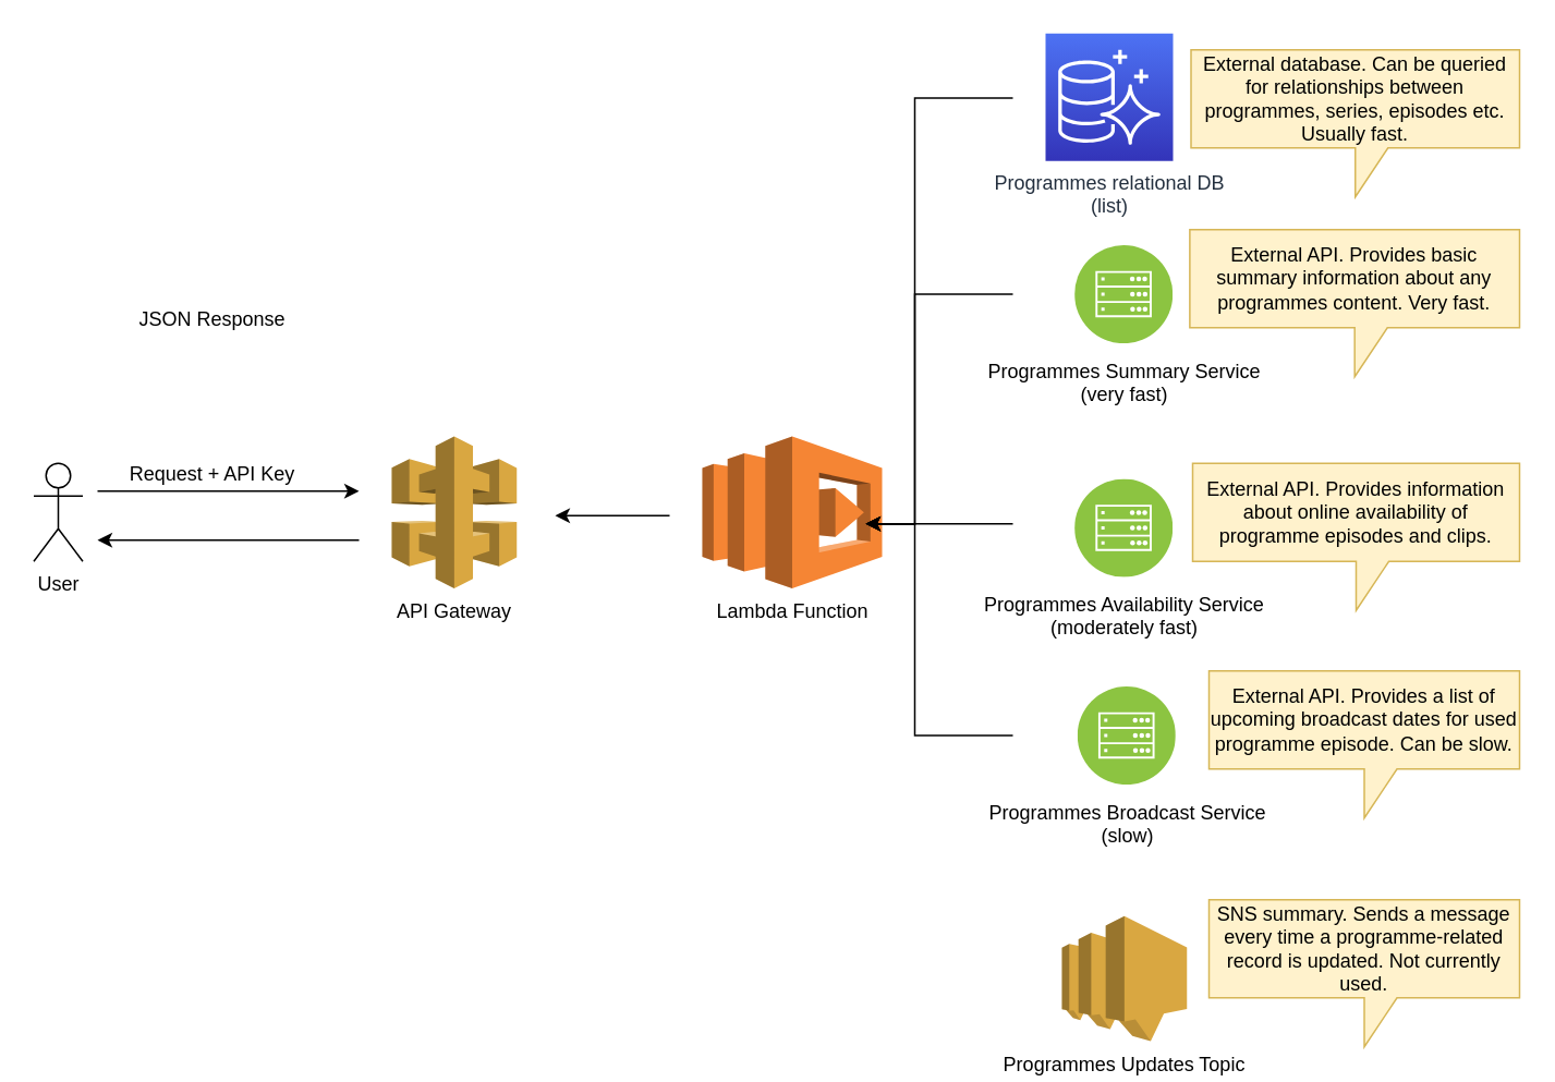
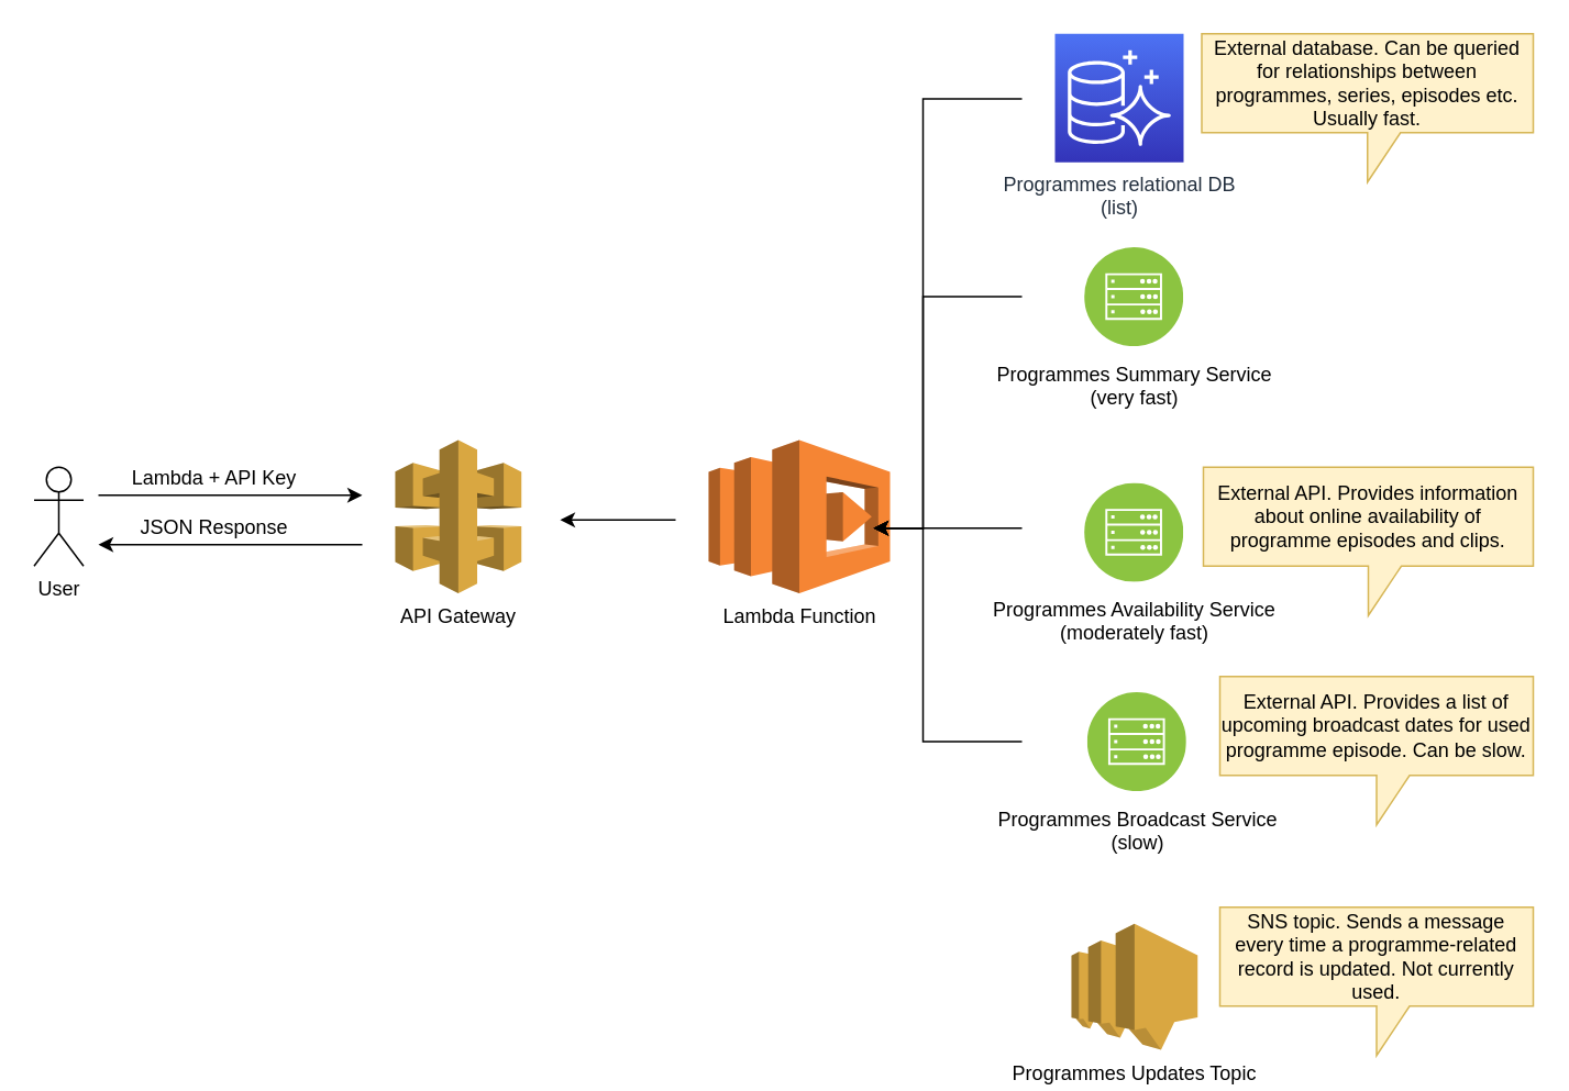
- <mxCell id="21" value="External database. Can be queried for relationships between programmes, series, episodes etc. Usually fast." style="shape=callout;whiteSpace=wrap;html=1;perimeter=calloutPerimeter;fillColor=#fff2cc;strokeColor=#d6b656;" parent="1" vertex="1"><mxGeometry x="728" y="30" width="201" height="90" as="geometry" /></mxCell>
+ <mxCell id="21" value="External database. Can be queried for relationships between programmes, series, episodes etc. Usually fast." style="shape=callout;whiteSpace=wrap;html=1;perimeter=calloutPerimeter;fillColor=#fff2cc;strokeColor=#d6b656;" parent="1" vertex="1"><mxGeometry x="728" y="20" width="201" height="90" as="geometry" /></mxCell>
- <mxCell id="19" value="External API. Provides basic summary information about any programmes content. Very fast." style="shape=callout;whiteSpace=wrap;html=1;perimeter=calloutPerimeter;fillColor=#fff2cc;strokeColor=#d6b656;" parent="1" vertex="1"><mxGeometry x="727.25" y="140" width="201.75" height="90" as="geometry" /></mxCell>
- <mxCell id="6" value="JSON Response" style="text;html=1;align=center;verticalAlign=middle;resizable=0;points=[];autosize=1;" parent="1" vertex="1"><mxGeometry x="79" y="185" width="100" height="20" as="geometry" /></mxCell>
+ <mxCell id="6" value="JSON Response" style="text;html=1;align=center;verticalAlign=middle;resizable=0;points=[];autosize=1;" parent="1" vertex="1"><mxGeometry x="79" y="310" width="100" height="20" as="geometry" /></mxCell>
- <mxCell id="5" value="Request + API Key" style="text;html=1;align=center;verticalAlign=middle;resizable=0;points=[];autosize=1;" parent="1" vertex="1"><mxGeometry x="69" y="280" width="120" height="20" as="geometry" /></mxCell>
+ <mxCell id="5" value="Lambda + API Key" style="text;html=1;align=center;verticalAlign=middle;resizable=0;points=[];autosize=1;" parent="1" vertex="1"><mxGeometry x="69" y="280" width="120" height="20" as="geometry" /></mxCell>
- <mxCell id="23" value="SNS summary. Sends a message every time a programme-related record is updated. Not currently used." style="shape=callout;whiteSpace=wrap;html=1;perimeter=calloutPerimeter;fillColor=#fff2cc;strokeColor=#d6b656;" parent="1" vertex="1"><mxGeometry x="739" y="550" width="190" height="90" as="geometry" /></mxCell>
+ <mxCell id="23" value="SNS topic. Sends a message every time a programme-related record is updated. Not currently used." style="shape=callout;whiteSpace=wrap;html=1;perimeter=calloutPerimeter;fillColor=#fff2cc;strokeColor=#d6b656;" parent="1" vertex="1"><mxGeometry x="739" y="550" width="190" height="90" as="geometry" /></mxCell>
